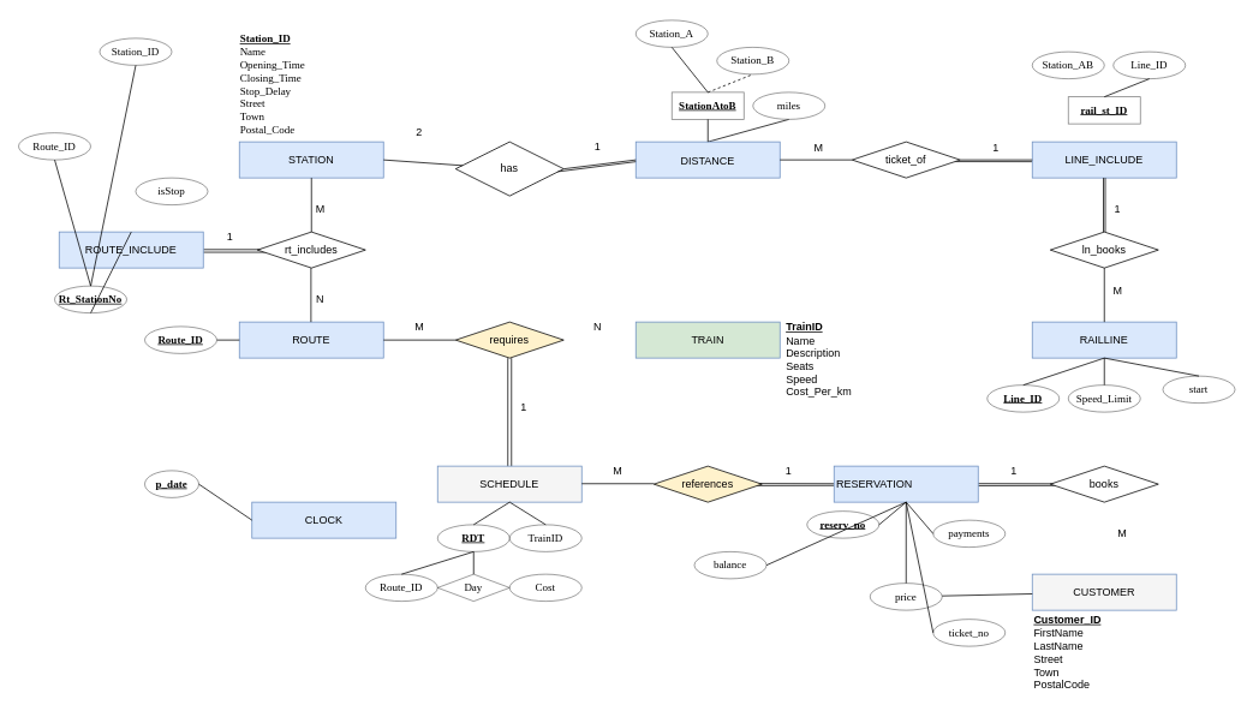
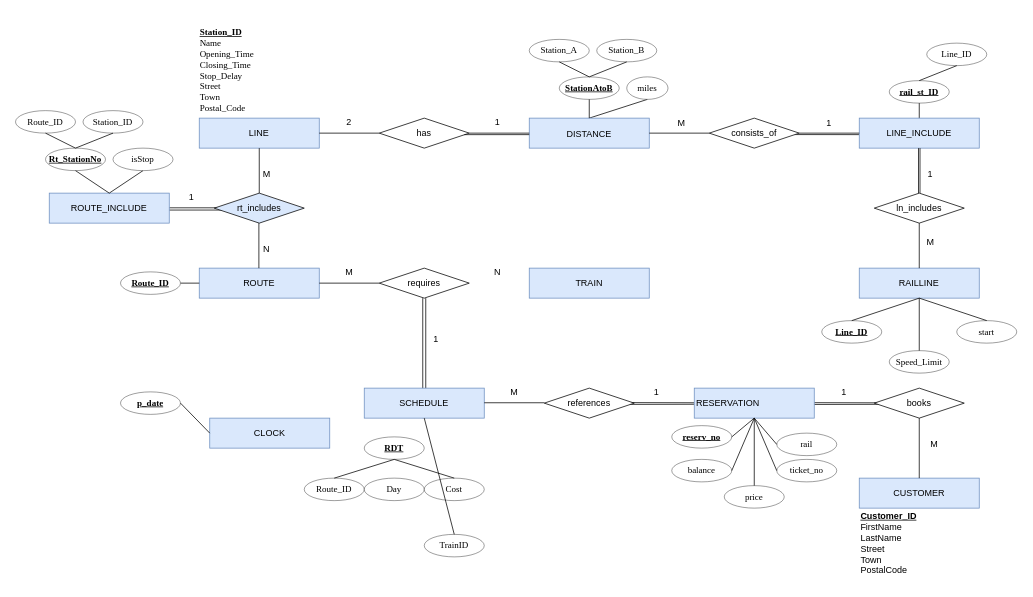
- <mxCell id="45" value="Station_A" style="ellipse;whiteSpace=wrap;html=1;fontFamily=Verdana;fontSize=12;opacity=50;" parent="1" vertex="1"><mxGeometry x="705" y="22" width="80" height="30" as="geometry" /></mxCell>
+ <mxCell id="45" value="Station_A" style="ellipse;whiteSpace=wrap;html=1;fontFamily=Verdana;fontSize=12;opacity=50;" parent="1" vertex="1"><mxGeometry x="705" y="52" width="80" height="30" as="geometry" /></mxCell>
- <mxCell id="58" value="Station_ID" style="ellipse;whiteSpace=wrap;html=1;fontFamily=Verdana;fontSize=12;opacity=50;" vertex="1" parent="1"><mxGeometry x="110" y="42" width="80" height="30" as="geometry" /></mxCell>
+ <mxCell id="58" value="Station_ID" style="ellipse;whiteSpace=wrap;html=1;fontFamily=Verdana;fontSize=12;opacity=50;" vertex="1" parent="1"><mxGeometry x="110" y="147" width="80" height="30" as="geometry" /></mxCell>
- <mxCell id="13" value="Station_AB" style="ellipse;whiteSpace=wrap;html=1;fontFamily=Verdana;fontSize=12;opacity=50;" parent="1" vertex="1"><mxGeometry x="1145" y="57" width="80" height="30" as="geometry" /></mxCell>
- <mxCell id="48" value="" style="endArrow=none;html=1;rounded=0;fontFamily=Verdana;fontSize=12;entryX=0.5;entryY=1;entryDx=0;entryDy=0;exitX=0.5;exitY=0;exitDx=0;exitDy=0;dashed=1;" parent="1" source="43" target="47" edge="1"><mxGeometry width="50" height="50" relative="1" as="geometry"><mxPoint x="345" y="422" as="sourcePoint" /><mxPoint x="395" y="372" as="targetPoint" /></mxGeometry></mxCell>
+ <mxCell id="48" value="" style="endArrow=none;html=1;rounded=0;fontFamily=Verdana;fontSize=12;entryX=0.5;entryY=1;entryDx=0;entryDy=0;exitX=0.5;exitY=0;exitDx=0;exitDy=0;" parent="1" source="43" target="47" edge="1"><mxGeometry width="50" height="50" relative="1" as="geometry"><mxPoint x="345" y="422" as="sourcePoint" /><mxPoint x="395" y="372" as="targetPoint" /></mxGeometry></mxCell>
- <mxCell id="43" value="&lt;b&gt;&lt;u&gt;StationAtoB&lt;/u&gt;&lt;/b&gt;" style="whiteSpace=wrap;html=1;fontFamily=Verdana;fontSize=12;opacity=50;rounded=0;" parent="1" vertex="1"><mxGeometry x="745" y="102" width="80" height="30" as="geometry" /></mxCell>
+ <mxCell id="43" value="&lt;b&gt;&lt;u&gt;StationAtoB&lt;/u&gt;&lt;/b&gt;" style="ellipse;whiteSpace=wrap;html=1;fontFamily=Verdana;fontSize=12;opacity=50;" parent="1" vertex="1"><mxGeometry x="745" y="102" width="80" height="30" as="geometry" /></mxCell>
- <mxCell id="49" value="miles" style="ellipse;whiteSpace=wrap;html=1;fontFamily=Verdana;fontSize=12;opacity=50;" parent="1" vertex="1"><mxGeometry x="835" y="102" width="80" height="30" as="geometry" /></mxCell>
+ <mxCell id="49" value="miles" style="ellipse;whiteSpace=wrap;html=1;fontFamily=Verdana;fontSize=12;opacity=50;" parent="1" vertex="1"><mxGeometry x="835" y="102" width="55" height="30" as="geometry" /></mxCell>
- <mxCell id="11" value="&lt;u&gt;&lt;b&gt;rail_st_ID&lt;/b&gt;&lt;/u&gt;" style="whiteSpace=wrap;html=1;fontFamily=Verdana;fontSize=12;opacity=50;rounded=0;" parent="1" vertex="1"><mxGeometry x="1185" y="107" width="80" height="30" as="geometry" /></mxCell>
+ <mxCell id="11" value="&lt;u&gt;&lt;b&gt;rail_st_ID&lt;/b&gt;&lt;/u&gt;" style="ellipse;whiteSpace=wrap;html=1;fontFamily=Verdana;fontSize=12;opacity=50;" parent="1" vertex="1"><mxGeometry x="1185" y="107" width="80" height="30" as="geometry" /></mxCell>
+ <mxCell id="12" value="" style="endArrow=none;html=1;rounded=0;fontFamily=Verdana;fontSize=12;entryX=0.5;entryY=0;entryDx=0;entryDy=0;exitX=0.5;exitY=1;exitDx=0;exitDy=0;" parent="1" source="11" target="23" edge="1"><mxGeometry width="50" height="50" relative="1" as="geometry"><mxPoint x="1235" y="117" as="sourcePoint" /><mxPoint x="1195" y="97" as="targetPoint" /></mxGeometry></mxCell>
- <mxCell id="102" value="2" style="text;html=1;strokeColor=none;fillColor=none;align=center;verticalAlign=middle;whiteSpace=wrap;rounded=0;" vertex="1" parent="1"><mxGeometry x="435" y="132" width="60" height="30" as="geometry" /></mxCell>
+ <mxCell id="102" value="2" style="text;html=1;strokeColor=none;fillColor=none;align=center;verticalAlign=middle;whiteSpace=wrap;rounded=0;" vertex="1" parent="1"><mxGeometry x="435" y="147" width="60" height="30" as="geometry" /></mxCell>
- <mxCell id="17" value="STATION" style="text;html=1;strokeColor=none;fillColor=none;align=center;verticalAlign=middle;whiteSpace=wrap;rounded=0;" parent="1" vertex="1"><mxGeometry x="315" y="162" width="60" height="30" as="geometry" /></mxCell>
+ <mxCell id="17" value="LINE" style="text;html=1;strokeColor=none;fillColor=none;align=center;verticalAlign=middle;whiteSpace=wrap;rounded=0;" parent="1" vertex="1"><mxGeometry x="315" y="162" width="60" height="30" as="geometry" /></mxCell>
- <mxCell id="24" value="ticket_of" style="rhombus;whiteSpace=wrap;html=1;" parent="1" vertex="1"><mxGeometry x="945" y="157" width="120" height="40" as="geometry" /></mxCell>
+ <mxCell id="24" value="consists_of" style="rhombus;whiteSpace=wrap;html=1;" parent="1" vertex="1"><mxGeometry x="945" y="157" width="120" height="40" as="geometry" /></mxCell>
- <mxCell id="19" value="has" style="rhombus;whiteSpace=wrap;html=1;" parent="1" vertex="1"><mxGeometry x="505" y="157" width="120" height="60" as="geometry" /></mxCell>
+ <mxCell id="19" value="has" style="rhombus;whiteSpace=wrap;html=1;" parent="1" vertex="1"><mxGeometry x="505" y="157" width="120" height="40" as="geometry" /></mxCell>
+ <mxCell id="53" value="" style="endArrow=none;html=1;rounded=0;fontFamily=Verdana;fontSize=12;entryX=0.5;entryY=1;entryDx=0;entryDy=0;exitX=0.5;exitY=0;exitDx=0;exitDy=0;" edge="1" parent="1" target="60" source="18"><mxGeometry width="50" height="50" relative="1" as="geometry"><mxPoint x="100" y="252" as="sourcePoint" /><mxPoint x="210" y="432" as="targetPoint" /></mxGeometry></mxCell>
- <mxCell id="40" value="rt_includes" style="rhombus;whiteSpace=wrap;html=1;" parent="1" vertex="1"><mxGeometry x="285" y="257" width="120" height="40" as="geometry" /></mxCell>
+ <mxCell id="40" value="rt_includes" style="rhombus;whiteSpace=wrap;html=1;fillColor=#dae8fc;" parent="1" vertex="1"><mxGeometry x="285" y="257" width="120" height="40" as="geometry" /></mxCell>
- <mxCell id="36" value="ln_books" style="rhombus;whiteSpace=wrap;html=1;" parent="1" vertex="1"><mxGeometry x="1165" y="257" width="120" height="40" as="geometry" /></mxCell>
+ <mxCell id="36" value="ln_includes" style="rhombus;whiteSpace=wrap;html=1;" parent="1" vertex="1"><mxGeometry x="1165" y="257" width="120" height="40" as="geometry" /></mxCell>
- <mxCell id="54" value="&lt;u&gt;&lt;b&gt;Rt_StationNo&lt;/b&gt;&lt;/u&gt;" style="ellipse;whiteSpace=wrap;html=1;fontFamily=Verdana;fontSize=12;opacity=50;" vertex="1" parent="1"><mxGeometry x="60" y="317" width="80" height="30" as="geometry" /></mxCell>
+ <mxCell id="54" value="&lt;u&gt;&lt;b&gt;Rt_StationNo&lt;/b&gt;&lt;/u&gt;" style="ellipse;whiteSpace=wrap;html=1;fontFamily=Verdana;fontSize=12;opacity=50;" vertex="1" parent="1"><mxGeometry x="60" y="197" width="80" height="30" as="geometry" /></mxCell>
- <mxCell id="68" value="requires" style="rhombus;whiteSpace=wrap;html=1;fillColor=#fff2cc;" vertex="1" parent="1"><mxGeometry x="505" y="357" width="120" height="40" as="geometry" /></mxCell>
+ <mxCell id="68" value="requires" style="rhombus;whiteSpace=wrap;html=1;" vertex="1" parent="1"><mxGeometry x="505" y="357" width="120" height="40" as="geometry" /></mxCell>
- <mxCell id="67" value="TRAIN" style="rounded=0;whiteSpace=wrap;html=1;fillColor=#d5e8d4;strokeColor=#6c8ebf;" vertex="1" parent="1"><mxGeometry x="705" y="357" width="160" height="40" as="geometry" /></mxCell>
+ <mxCell id="67" value="TRAIN" style="rounded=0;whiteSpace=wrap;html=1;fillColor=#dae8fc;strokeColor=#6c8ebf;" vertex="1" parent="1"><mxGeometry x="705" y="357" width="160" height="40" as="geometry" /></mxCell>
- <mxCell id="76" value="&lt;div align=&quot;left&quot;&gt;&lt;u&gt;&lt;b&gt;TrainID&lt;/b&gt;&lt;/u&gt;&lt;/div&gt;&lt;div align=&quot;left&quot;&gt;Name&lt;/div&gt;&lt;div align=&quot;left&quot;&gt;Description&lt;/div&gt;&lt;div align=&quot;left&quot;&gt;Seats&lt;/div&gt;&lt;div align=&quot;left&quot;&gt;Speed&lt;/div&gt;&lt;div align=&quot;left&quot;&gt;Cost_Per_km&lt;br&gt;&lt;/div&gt;" style="text;html=1;strokeColor=none;fillColor=none;align=left;verticalAlign=middle;whiteSpace=wrap;rounded=0;" vertex="1" parent="1"><mxGeometry x="870" y="354" width="120" height="90" as="geometry" /></mxCell>
- <mxCell id="87" value="start" style="ellipse;whiteSpace=wrap;html=1;fontFamily=Verdana;fontSize=12;opacity=50;" vertex="1" parent="1"><mxGeometry x="1290" y="417" width="80" height="30" as="geometry" /></mxCell>
+ <mxCell id="87" value="start" style="ellipse;whiteSpace=wrap;html=1;fontFamily=Verdana;fontSize=12;opacity=50;" vertex="1" parent="1"><mxGeometry x="1275" y="427" width="80" height="30" as="geometry" /></mxCell>
- <mxCell id="65" value="Speed_Limit" style="ellipse;whiteSpace=wrap;html=1;fontFamily=Verdana;fontSize=12;opacity=50;" vertex="1" parent="1"><mxGeometry x="1185" y="427" width="80" height="30" as="geometry" /></mxCell>
+ <mxCell id="65" value="Speed_Limit" style="ellipse;whiteSpace=wrap;html=1;fontFamily=Verdana;fontSize=12;opacity=50;" vertex="1" parent="1"><mxGeometry x="1185" y="467" width="80" height="30" as="geometry" /></mxCell>
- <mxCell id="100" value="&lt;u&gt;&lt;b&gt;p_date&lt;/b&gt;&lt;/u&gt;" style="ellipse;whiteSpace=wrap;html=1;fontFamily=Verdana;fontSize=12;opacity=50;" vertex="1" parent="1"><mxGeometry x="160" y="522" width="60" height="30" as="geometry" /></mxCell>
+ <mxCell id="100" value="&lt;u&gt;&lt;b&gt;p_date&lt;/b&gt;&lt;/u&gt;" style="ellipse;whiteSpace=wrap;html=1;fontFamily=Verdana;fontSize=12;opacity=50;" vertex="1" parent="1"><mxGeometry x="160" y="522" width="80" height="30" as="geometry" /></mxCell>
- <mxCell id="28" value="SCHEDULE" style="rounded=0;whiteSpace=wrap;html=1;fillColor=#f5f5f5;strokeColor=#6c8ebf;" parent="1" vertex="1"><mxGeometry x="485" y="517" width="160" height="40" as="geometry" /></mxCell>
+ <mxCell id="28" value="SCHEDULE" style="rounded=0;whiteSpace=wrap;html=1;fillColor=#dae8fc;strokeColor=#6c8ebf;" parent="1" vertex="1"><mxGeometry x="485" y="517" width="160" height="40" as="geometry" /></mxCell>
- <mxCell id="70" value="references" style="rhombus;whiteSpace=wrap;html=1;fillColor=#fff2cc;" vertex="1" parent="1"><mxGeometry x="725" y="517" width="120" height="40" as="geometry" /></mxCell>
+ <mxCell id="70" value="references" style="rhombus;whiteSpace=wrap;html=1;" vertex="1" parent="1"><mxGeometry x="725" y="517" width="120" height="40" as="geometry" /></mxCell>
- <mxCell id="85" value="" style="endArrow=none;html=1;rounded=0;exitX=0.5;exitY=1;exitDx=0;exitDy=0;entryX=0.5;entryY=0;entryDx=0;entryDy=0;" edge="1" parent="1" source="28" target="77"><mxGeometry width="50" height="50" relative="1" as="geometry"><mxPoint x="775" y="427" as="sourcePoint" /><mxPoint x="825" y="377" as="targetPoint" /></mxGeometry></mxCell>
- <mxCell id="91" value="payments" style="ellipse;whiteSpace=wrap;html=1;fontFamily=Verdana;fontSize=12;opacity=50;" vertex="1" parent="1"><mxGeometry x="1035" y="577" width="80" height="30" as="geometry" /></mxCell>
+ <mxCell id="91" value="rail" style="ellipse;whiteSpace=wrap;html=1;fontFamily=Verdana;fontSize=12;opacity=50;" vertex="1" parent="1"><mxGeometry x="1035" y="577" width="80" height="30" as="geometry" /></mxCell>
- <mxCell id="84" value="TrainID" style="ellipse;whiteSpace=wrap;html=1;fontFamily=Verdana;fontSize=12;opacity=50;" vertex="1" parent="1"><mxGeometry x="565" y="582" width="80" height="30" as="geometry" /></mxCell>
+ <mxCell id="84" value="TrainID" style="ellipse;whiteSpace=wrap;html=1;fontFamily=Verdana;fontSize=12;opacity=50;" vertex="1" parent="1"><mxGeometry x="565" y="712" width="80" height="30" as="geometry" /></mxCell>
+ <mxCell id="83" value="" style="endArrow=none;html=1;rounded=0;fontFamily=Verdana;fontSize=12;entryX=0.5;entryY=0;entryDx=0;entryDy=0;exitX=0.5;exitY=1;exitDx=0;exitDy=0;" edge="1" parent="1" source="77" target="82"><mxGeometry width="50" height="50" relative="1" as="geometry"><mxPoint x="535" y="622" as="sourcePoint" /><mxPoint x="445" y="647" as="targetPoint" /></mxGeometry></mxCell>
- <mxCell id="81" value="" style="endArrow=none;html=1;rounded=0;fontFamily=Verdana;fontSize=12;entryX=0.5;entryY=1;entryDx=0;entryDy=0;exitX=0.5;exitY=0;exitDx=0;exitDy=0;" edge="1" parent="1" target="77" source="80"><mxGeometry width="50" height="50" relative="1" as="geometry"><mxPoint x="465" y="687" as="sourcePoint" /><mxPoint x="75" y="957" as="targetPoint" /></mxGeometry></mxCell>
- <mxCell id="92" value="balance" style="ellipse;whiteSpace=wrap;html=1;fontFamily=Verdana;fontSize=12;opacity=50;" vertex="1" parent="1"><mxGeometry x="770" y="612" width="80" height="30" as="geometry" /></mxCell>
+ <mxCell id="92" value="balance" style="ellipse;whiteSpace=wrap;html=1;fontFamily=Verdana;fontSize=12;opacity=50;" vertex="1" parent="1"><mxGeometry x="895" y="612" width="80" height="30" as="geometry" /></mxCell>
- <mxCell id="80" value="Day" style="rhombus;whiteSpace=wrap;html=1;fontFamily=Verdana;fontSize=12;opacity=50;" vertex="1" parent="1"><mxGeometry x="485" y="637" width="80" height="30" as="geometry" /></mxCell>
+ <mxCell id="80" value="Day" style="ellipse;whiteSpace=wrap;html=1;fontFamily=Verdana;fontSize=12;opacity=50;" vertex="1" parent="1"><mxGeometry x="485" y="637" width="80" height="30" as="geometry" /></mxCell>
- <mxCell id="72" value="CUSTOMER" style="rounded=0;whiteSpace=wrap;html=1;fillColor=#f5f5f5;strokeColor=#6c8ebf;" vertex="1" parent="1"><mxGeometry x="1145" y="637" width="160" height="40" as="geometry" /></mxCell>
+ <mxCell id="72" value="CUSTOMER" style="rounded=0;whiteSpace=wrap;html=1;fillColor=#dae8fc;strokeColor=#6c8ebf;" vertex="1" parent="1"><mxGeometry x="1145" y="637" width="160" height="40" as="geometry" /></mxCell>
- <mxCell id="74" value="" style="endArrow=none;html=1;rounded=0;" edge="1" parent="1" source="72" target="90"><mxGeometry width="50" height="50" relative="1" as="geometry"><mxPoint x="1145" y="587" as="sourcePoint" /><mxPoint x="1225" y="587" as="targetPoint" /></mxGeometry></mxCell>
+ <mxCell id="74" value="" style="endArrow=none;html=1;rounded=0;entryX=0.5;entryY=1;entryDx=0;entryDy=0;" edge="1" parent="1" source="72" target="73"><mxGeometry width="50" height="50" relative="1" as="geometry"><mxPoint x="1145" y="587" as="sourcePoint" /><mxPoint x="1225" y="587" as="targetPoint" /></mxGeometry></mxCell>
- <mxCell id="93" value="ticket_no" style="ellipse;whiteSpace=wrap;html=1;fontFamily=Verdana;fontSize=12;opacity=50;" vertex="1" parent="1"><mxGeometry x="1035" y="687" width="80" height="30" as="geometry" /></mxCell>
+ <mxCell id="93" value="ticket_no" style="ellipse;whiteSpace=wrap;html=1;fontFamily=Verdana;fontSize=12;opacity=50;" vertex="1" parent="1"><mxGeometry x="1035" y="612" width="80" height="30" as="geometry" /></mxCell>
